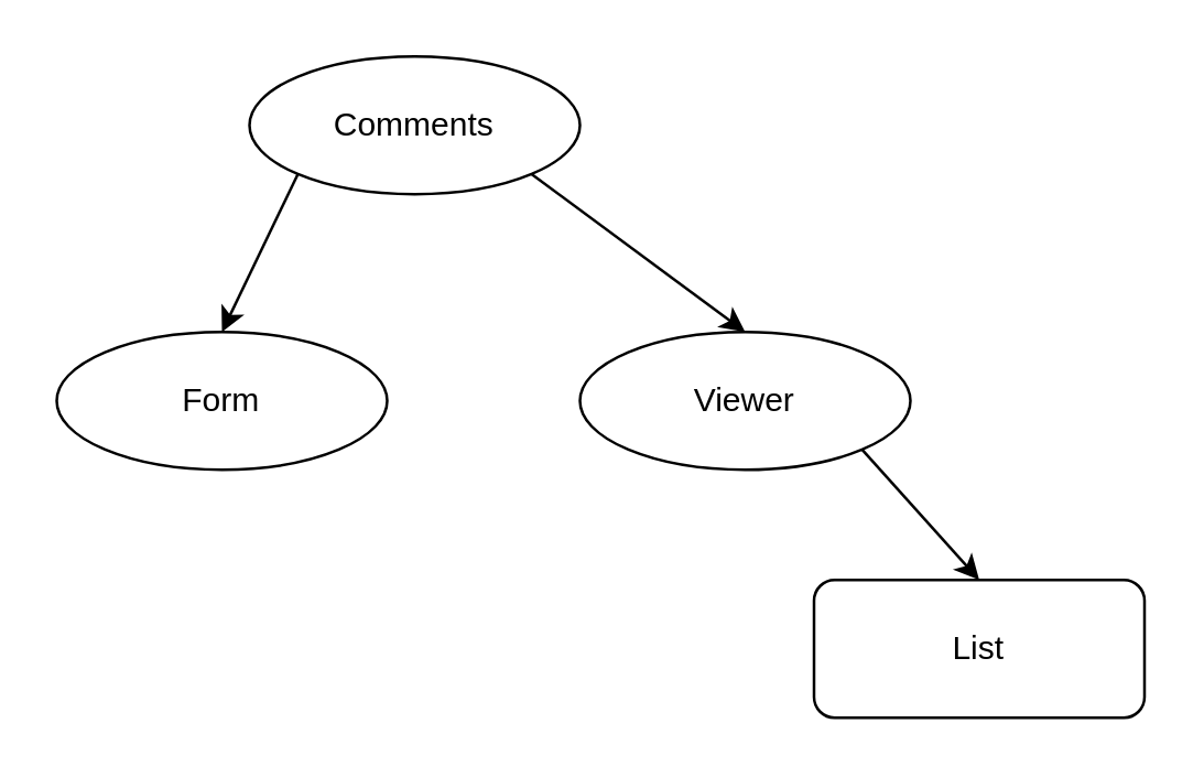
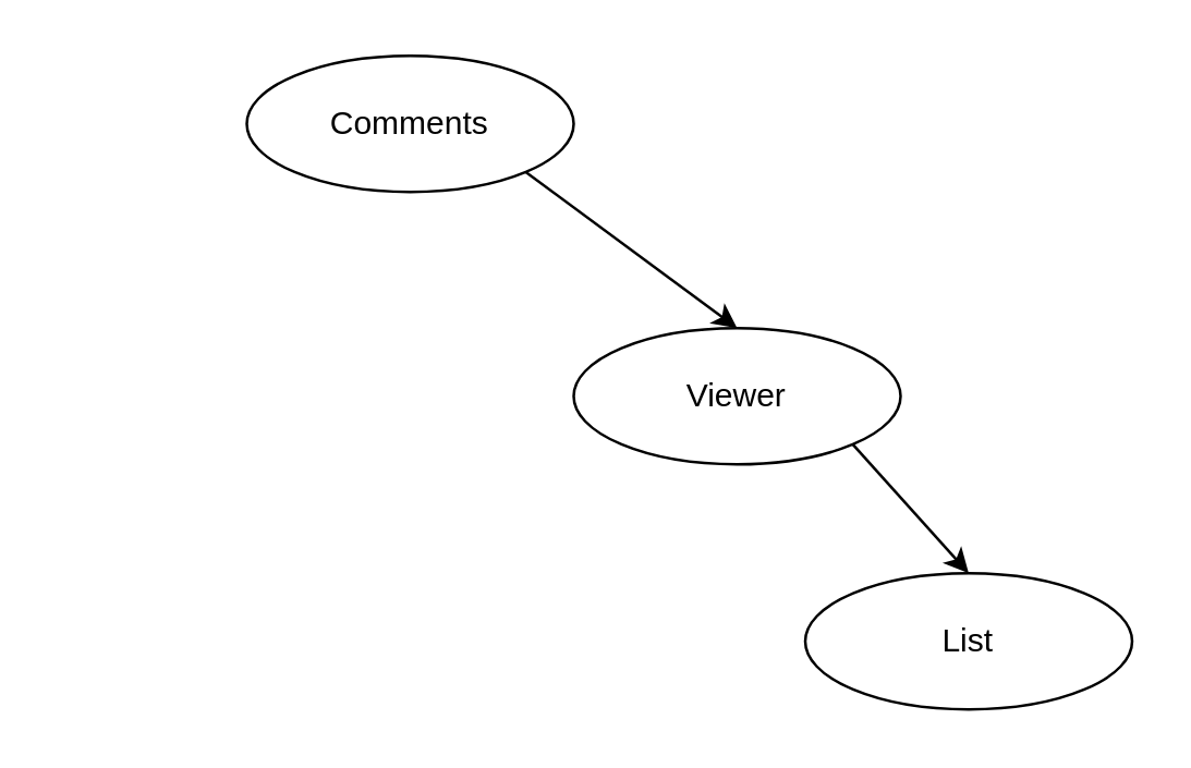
- <mxCell id="2" style="edgeStyle=none;html=1;exitX=0;exitY=1;exitDx=0;exitDy=0;entryX=0.5;entryY=0;entryDx=0;entryDy=0;" edge="1" parent="1" source="4" target="7"><mxGeometry relative="1" as="geometry" /></mxCell>
- <mxCell id="7" value="Form" style="ellipse;whiteSpace=wrap;html=1;" vertex="1" parent="1"><mxGeometry x="20" y="120" width="120" height="50" as="geometry" /></mxCell>
- <mxCell id="8" value="List" style="whiteSpace=wrap;html=1;rounded=1;" vertex="1" parent="1"><mxGeometry x="295" y="210" width="120" height="50" as="geometry" /></mxCell>
+ <mxCell id="8" value="List" style="ellipse;whiteSpace=wrap;html=1;" vertex="1" parent="1"><mxGeometry x="295" y="210" width="120" height="50" as="geometry" /></mxCell>
